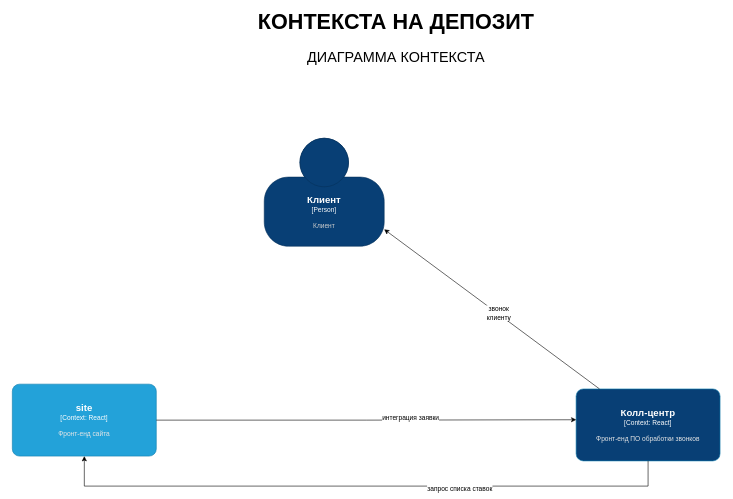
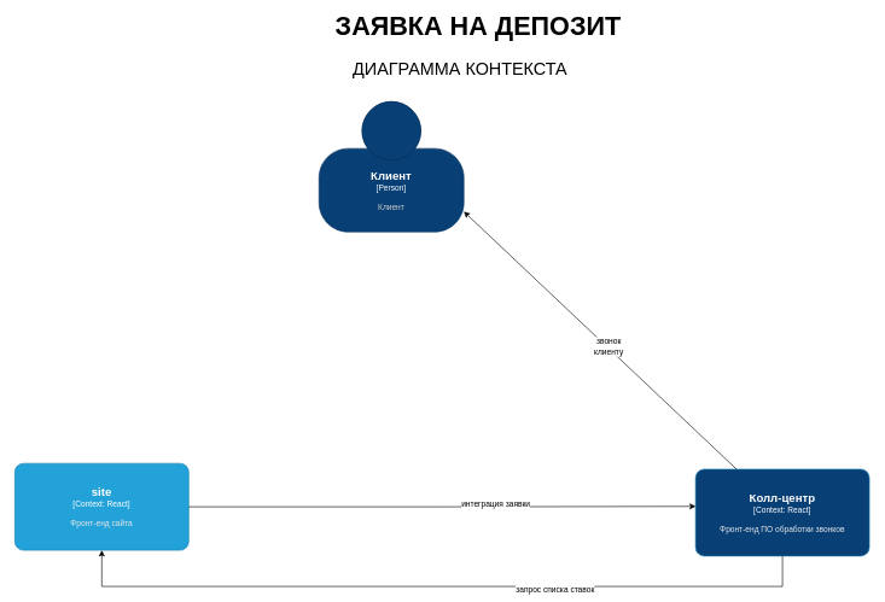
- <mxCell id="10" value="&lt;font style=&quot;font-size: 36px;&quot;&gt;&lt;b&gt;КОНТЕКСТА НА ДЕПОЗИТ&lt;/b&gt;&lt;/font&gt;" style="text;html=1;align=center;verticalAlign=middle;whiteSpace=wrap;rounded=0;" parent="1" vertex="1"><mxGeometry x="410" y="20" width="500" height="30" as="geometry" /></mxCell>
+ <mxCell id="10" value="&lt;font style=&quot;font-size: 36px;&quot;&gt;&lt;b&gt;ЗАЯВКА НА ДЕПОЗИТ&lt;/b&gt;&lt;/font&gt;" style="text;html=1;align=center;verticalAlign=middle;whiteSpace=wrap;rounded=0;" parent="1" vertex="1"><mxGeometry x="410" y="20" width="500" height="30" as="geometry" /></mxCell>
- <mxCell id="9" value="&lt;font style=&quot;font-size: 24px;&quot;&gt;ДИАГРАММА КОНТЕКСТА&lt;/font&gt;" style="text;html=1;align=center;verticalAlign=middle;whiteSpace=wrap;rounded=0;" parent="1" vertex="1"><mxGeometry x="410" y="80" width="500" height="30" as="geometry" /></mxCell>
+ <mxCell id="9" value="&lt;font style=&quot;font-size: 24px;&quot;&gt;ДИАГРАММА КОНТЕКСТА&lt;/font&gt;" style="text;html=1;align=center;verticalAlign=middle;whiteSpace=wrap;rounded=0;" parent="1" vertex="1"><mxGeometry x="385" y="80" width="500" height="30" as="geometry" /></mxCell>
- <mxCell id="2" value="&lt;font style=&quot;font-size: 16px&quot;&gt;&lt;b&gt;Клиент&lt;/b&gt;&lt;/font&gt;&lt;div&gt;[Person]&lt;/div&gt;&lt;br&gt;&lt;div&gt;&lt;font style=&quot;font-size: 11px&quot;&gt;&lt;font color=&quot;#cccccc&quot;&gt;Клиент&lt;/font&gt;&lt;/div&gt;" style="html=1;fontSize=11;dashed=0;whiteSpace=wrap;fillColor=#083F75;strokeColor=#06315C;fontColor=#ffffff;shape=mxgraph.c4.person2;align=center;metaEdit=1;points=[[0.5,0,0],[1,0.5,0],[1,0.75,0],[0.75,1,0],[0.5,1,0],[0.25,1,0],[0,0.75,0],[0,0.5,0]];resizable=0;" parent="1" vertex="1"><mxGeometry x="440" y="230" width="200" height="180" as="geometry" /></mxCell>
+ <mxCell id="2" value="&lt;font style=&quot;font-size: 16px&quot;&gt;&lt;b&gt;Клиент&lt;/b&gt;&lt;/font&gt;&lt;div&gt;[Person]&lt;/div&gt;&lt;br&gt;&lt;div&gt;&lt;font style=&quot;font-size: 11px&quot;&gt;&lt;font color=&quot;#cccccc&quot;&gt;Клиент&lt;/font&gt;&lt;/div&gt;" style="html=1;fontSize=11;dashed=0;whiteSpace=wrap;fillColor=#083F75;strokeColor=#06315C;fontColor=#ffffff;shape=mxgraph.c4.person2;align=center;metaEdit=1;points=[[0.5,0,0],[1,0.5,0],[1,0.75,0],[0.75,1,0],[0.5,1,0],[0.25,1,0],[0,0.75,0],[0,0.5,0]];resizable=0;" parent="1" vertex="1"><mxGeometry x="440" y="140" width="200" height="180" as="geometry" /></mxCell>
